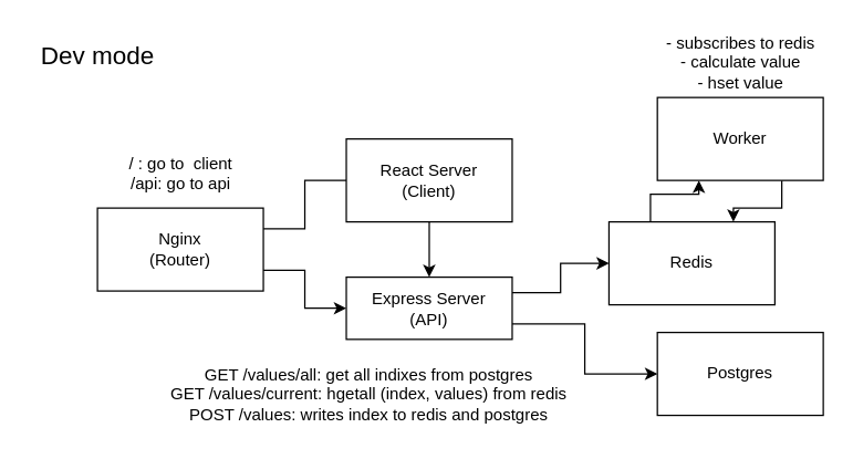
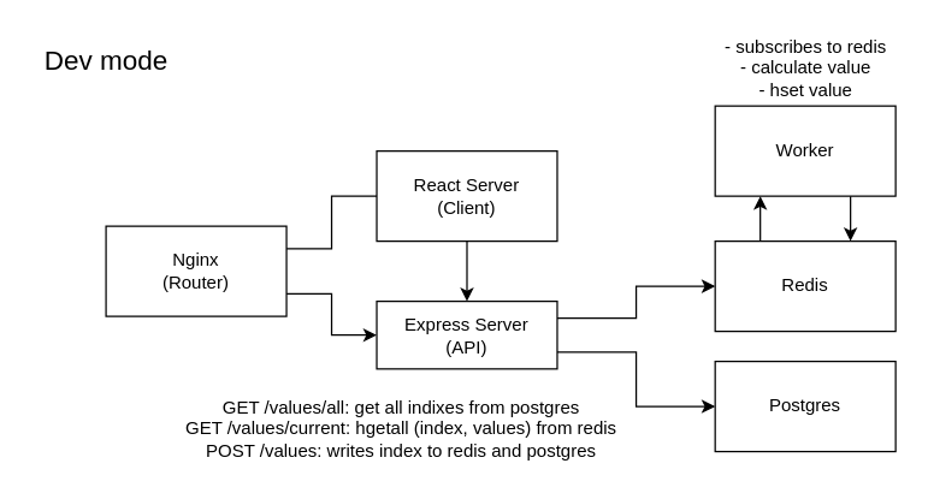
- <mxCell id="17" value="&lt;div&gt;/ : go to&amp;nbsp; client&lt;/div&gt;&lt;div&gt;/api: go to api&lt;br&gt;&lt;/div&gt;" style="text;html=1;align=center;verticalAlign=middle;resizable=0;points=[];autosize=1;" vertex="1" parent="1"><mxGeometry x="85" y="110" width="90" height="30" as="geometry" /></mxCell>
- <mxCell id="14" value="&lt;div&gt;Redis&lt;/div&gt;" style="rounded=0;whiteSpace=wrap;html=1;" vertex="1" parent="1"><mxGeometry x="440" y="160" width="120" height="60" as="geometry" /></mxCell>
+ <mxCell id="14" value="&lt;div&gt;Redis&lt;/div&gt;" style="rounded=0;whiteSpace=wrap;html=1;" vertex="1" parent="1"><mxGeometry x="475" y="160" width="120" height="60" as="geometry" /></mxCell>
